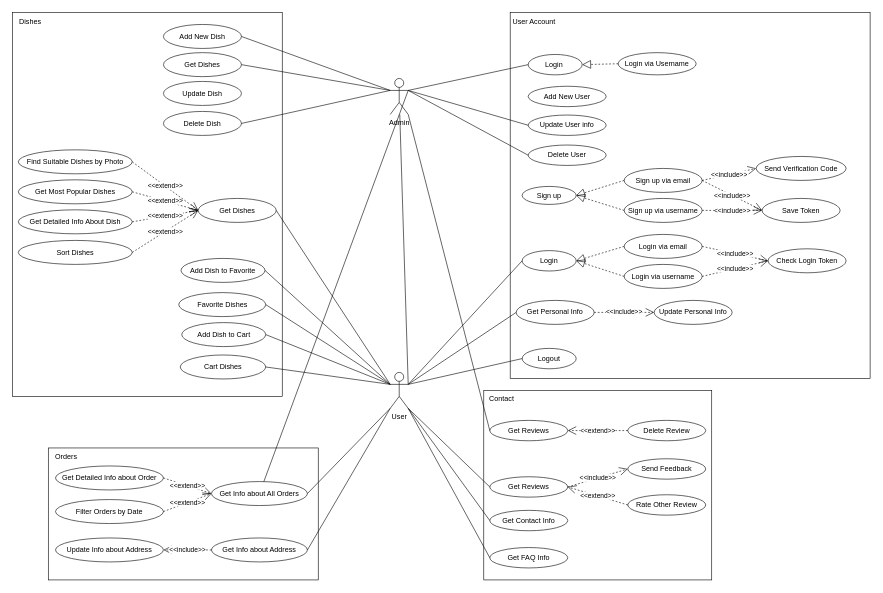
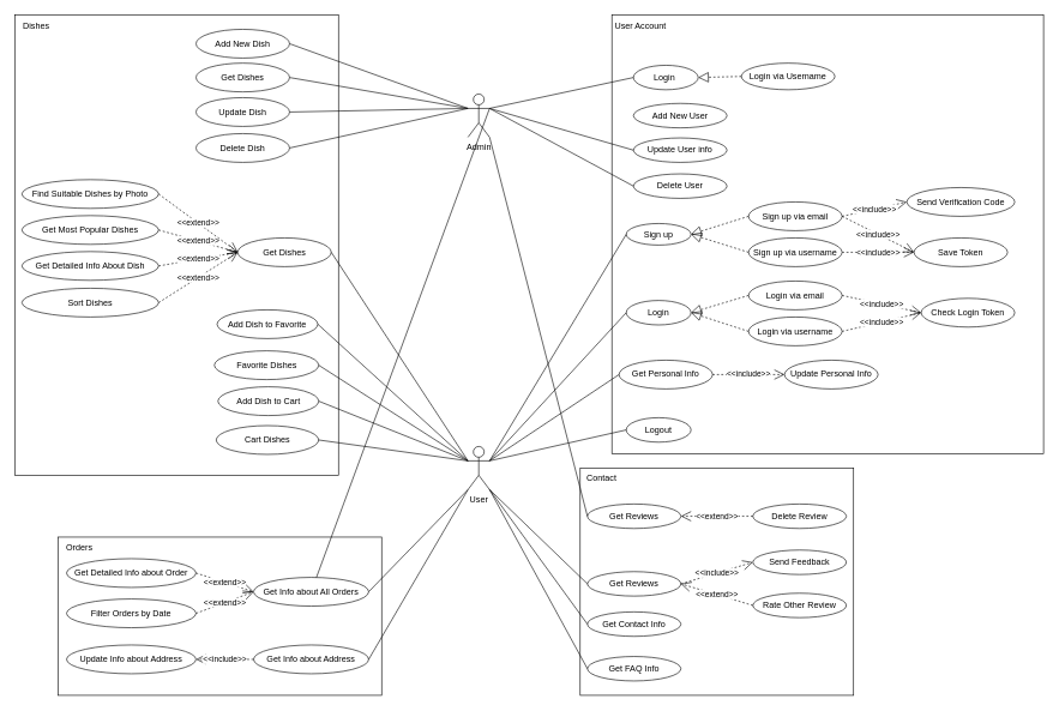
+ <mxCell id="89" value="" style="endArrow=none;html=1;rounded=0;exitX=1;exitY=0.5;exitDx=0;exitDy=0;entryX=0;entryY=0.333;entryDx=0;entryDy=0;entryPerimeter=0;" parent="1" source="82" target="71" edge="1"><mxGeometry width="50" height="50" relative="1" as="geometry"><mxPoint x="412" y="70" as="sourcePoint" /><mxPoint x="610" y="70" as="targetPoint" /></mxGeometry></mxCell>
- <mxCell id="29" value="" style="endArrow=none;html=1;rounded=0;exitX=1;exitY=0.333;exitDx=0;exitDy=0;exitPerimeter=0;" parent="1" source="4" target="71" edge="1"><mxGeometry width="50" height="50" relative="1" as="geometry"><mxPoint x="740" y="480" as="sourcePoint" /><mxPoint x="700" y="740" as="targetPoint" /></mxGeometry></mxCell>
+ <mxCell id="29" value="" style="endArrow=none;html=1;rounded=0;entryX=0;entryY=0.5;entryDx=0;entryDy=0;exitX=1;exitY=0.333;exitDx=0;exitDy=0;exitPerimeter=0;" parent="1" source="4" target="20" edge="1"><mxGeometry width="50" height="50" relative="1" as="geometry"><mxPoint x="740" y="480" as="sourcePoint" /><mxPoint x="700" y="740" as="targetPoint" /></mxGeometry></mxCell>
